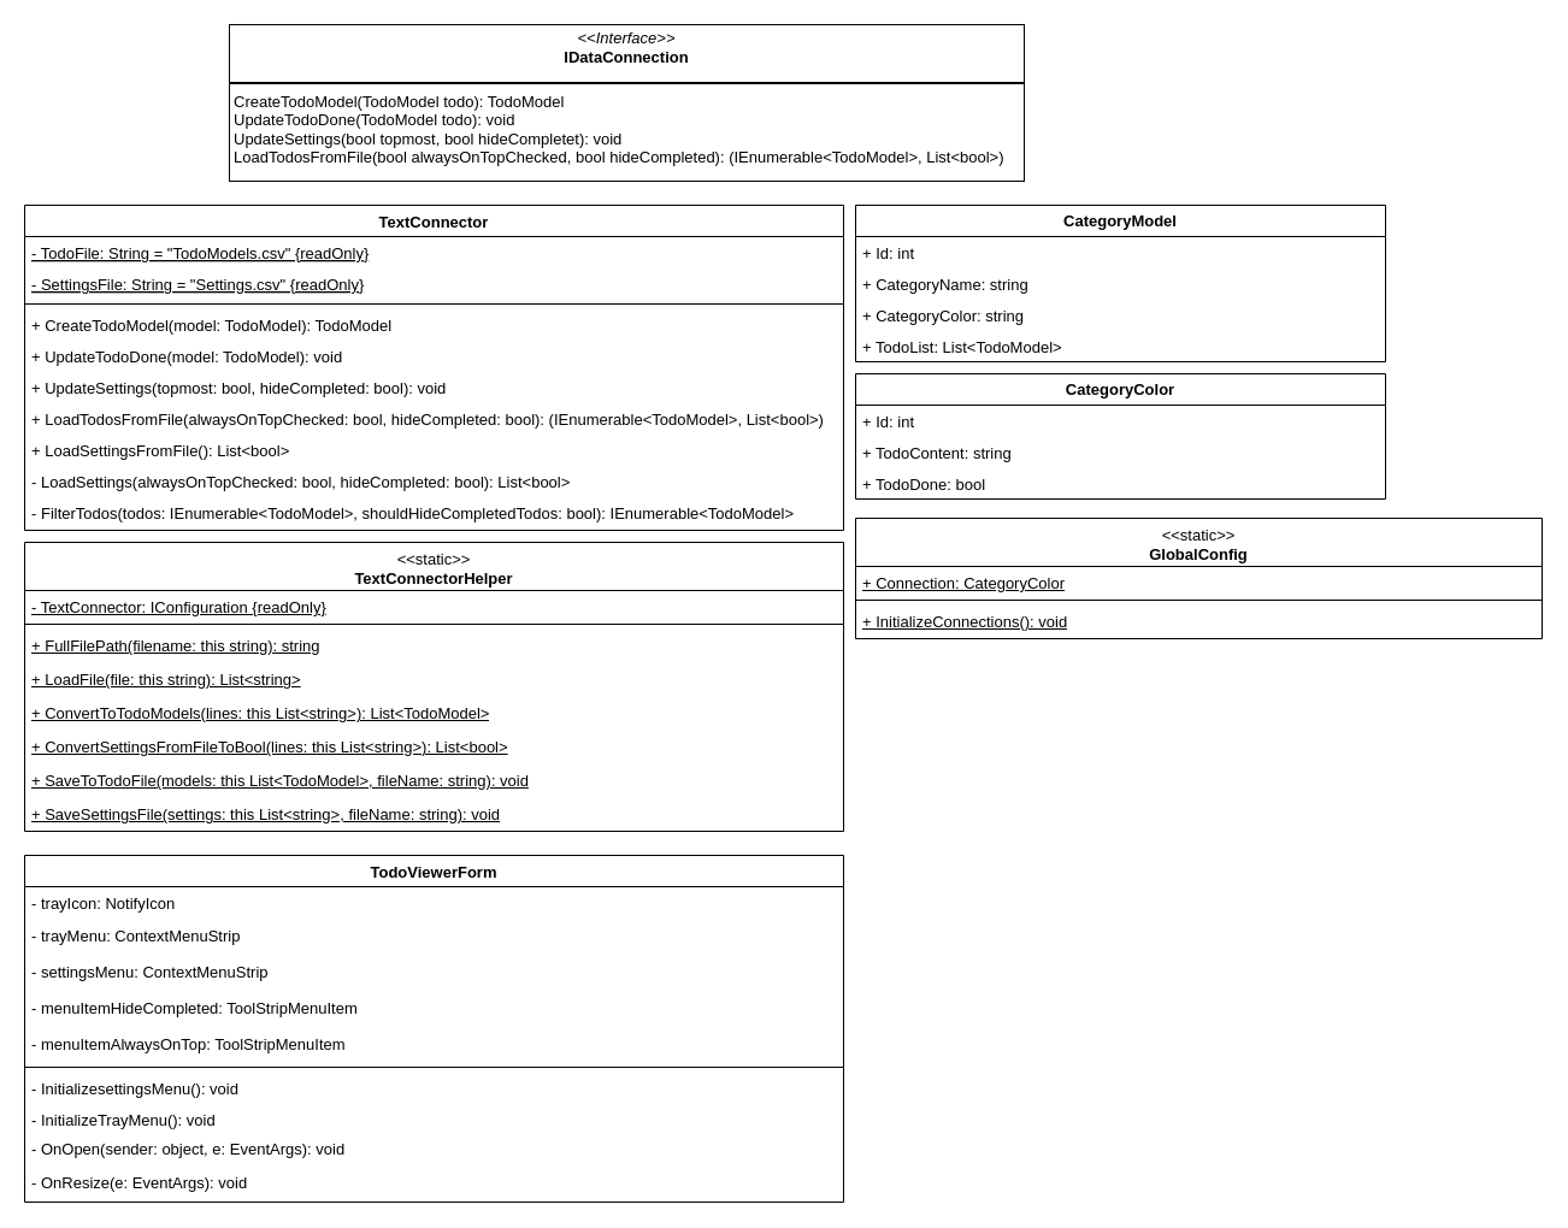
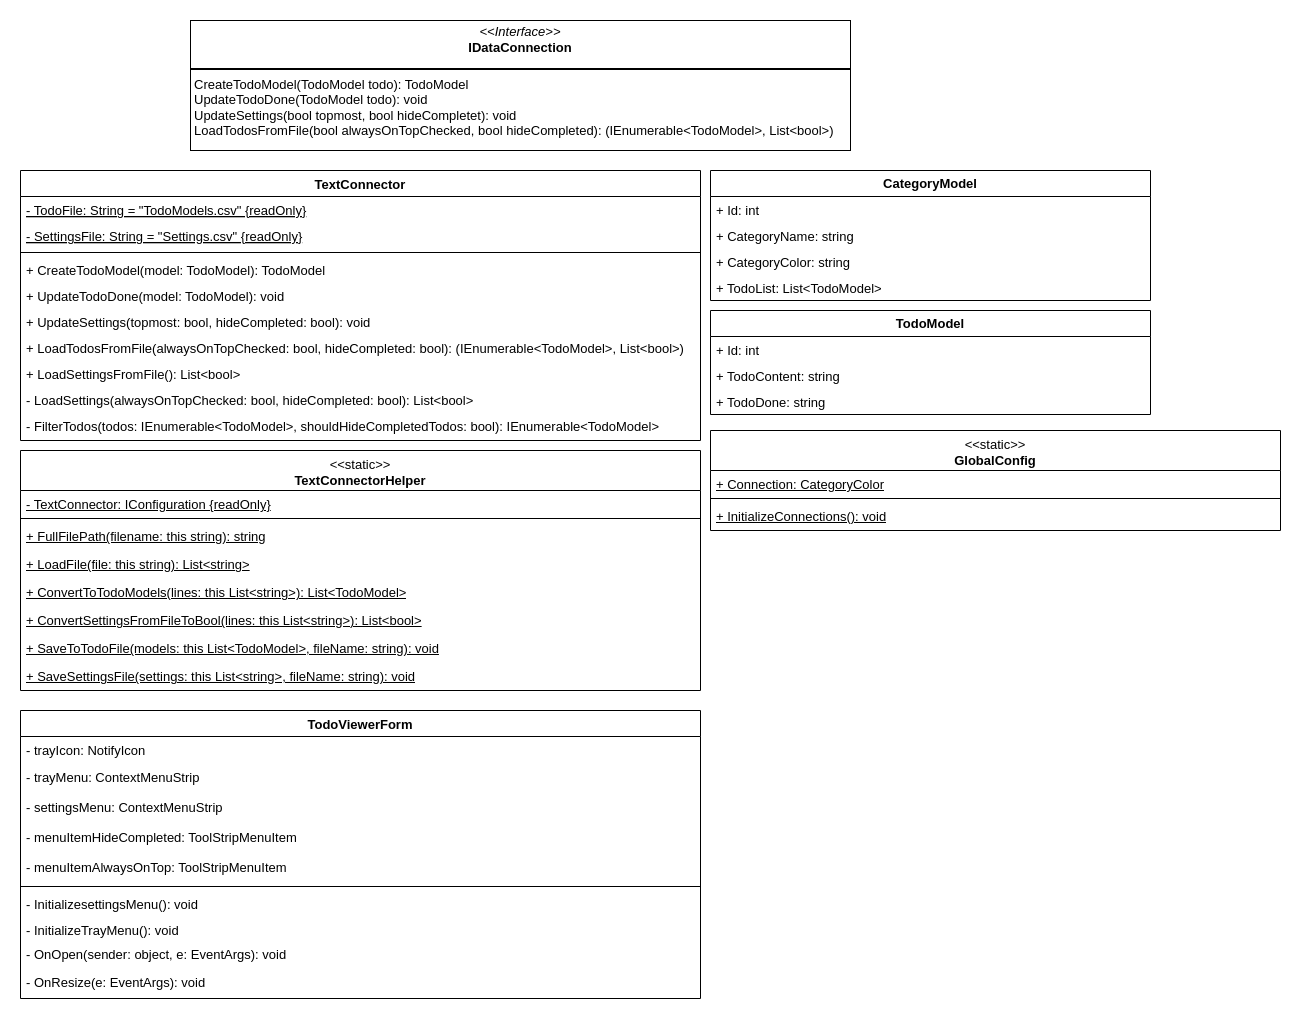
- <mxCell id="28" value="&lt;div style=&quot;font-size: 13px;&quot;&gt;&lt;b style=&quot;background-color: initial; font-size: 13px;&quot;&gt;CategoryColor&lt;/b&gt;&lt;br style=&quot;font-size: 13px;&quot;&gt;&lt;/div&gt;" style="swimlane;fontStyle=0;childLayout=stackLayout;horizontal=1;startSize=26;fillColor=none;horizontalStack=0;resizeParent=1;resizeParentMax=0;resizeLast=0;collapsible=1;marginBottom=0;whiteSpace=wrap;html=1;fontSize=13;" vertex="1" parent="1"><mxGeometry x="710" y="310" width="440" height="104" as="geometry" /></mxCell>
+ <mxCell id="28" value="&lt;div style=&quot;font-size: 13px;&quot;&gt;&lt;b style=&quot;background-color: initial; font-size: 13px;&quot;&gt;TodoModel&lt;/b&gt;&lt;br style=&quot;font-size: 13px;&quot;&gt;&lt;/div&gt;" style="swimlane;fontStyle=0;childLayout=stackLayout;horizontal=1;startSize=26;fillColor=none;horizontalStack=0;resizeParent=1;resizeParentMax=0;resizeLast=0;collapsible=1;marginBottom=0;whiteSpace=wrap;html=1;fontSize=13;" vertex="1" parent="1"><mxGeometry x="710" y="310" width="440" height="104" as="geometry" /></mxCell>
- <mxCell id="31" value="+ TodoDone: bool" style="text;strokeColor=none;fillColor=none;align=left;verticalAlign=top;spacingLeft=4;spacingRight=4;overflow=hidden;rotatable=0;points=[[0,0.5],[1,0.5]];portConstraint=eastwest;whiteSpace=wrap;html=1;fontSize=13;" vertex="1" parent="28"><mxGeometry y="78" width="440" height="26" as="geometry" /></mxCell>
+ <mxCell id="31" value="+ TodoDone: string" style="text;strokeColor=none;fillColor=none;align=left;verticalAlign=top;spacingLeft=4;spacingRight=4;overflow=hidden;rotatable=0;points=[[0,0.5],[1,0.5]];portConstraint=eastwest;whiteSpace=wrap;html=1;fontSize=13;" vertex="1" parent="28"><mxGeometry y="78" width="440" height="26" as="geometry" /></mxCell>
